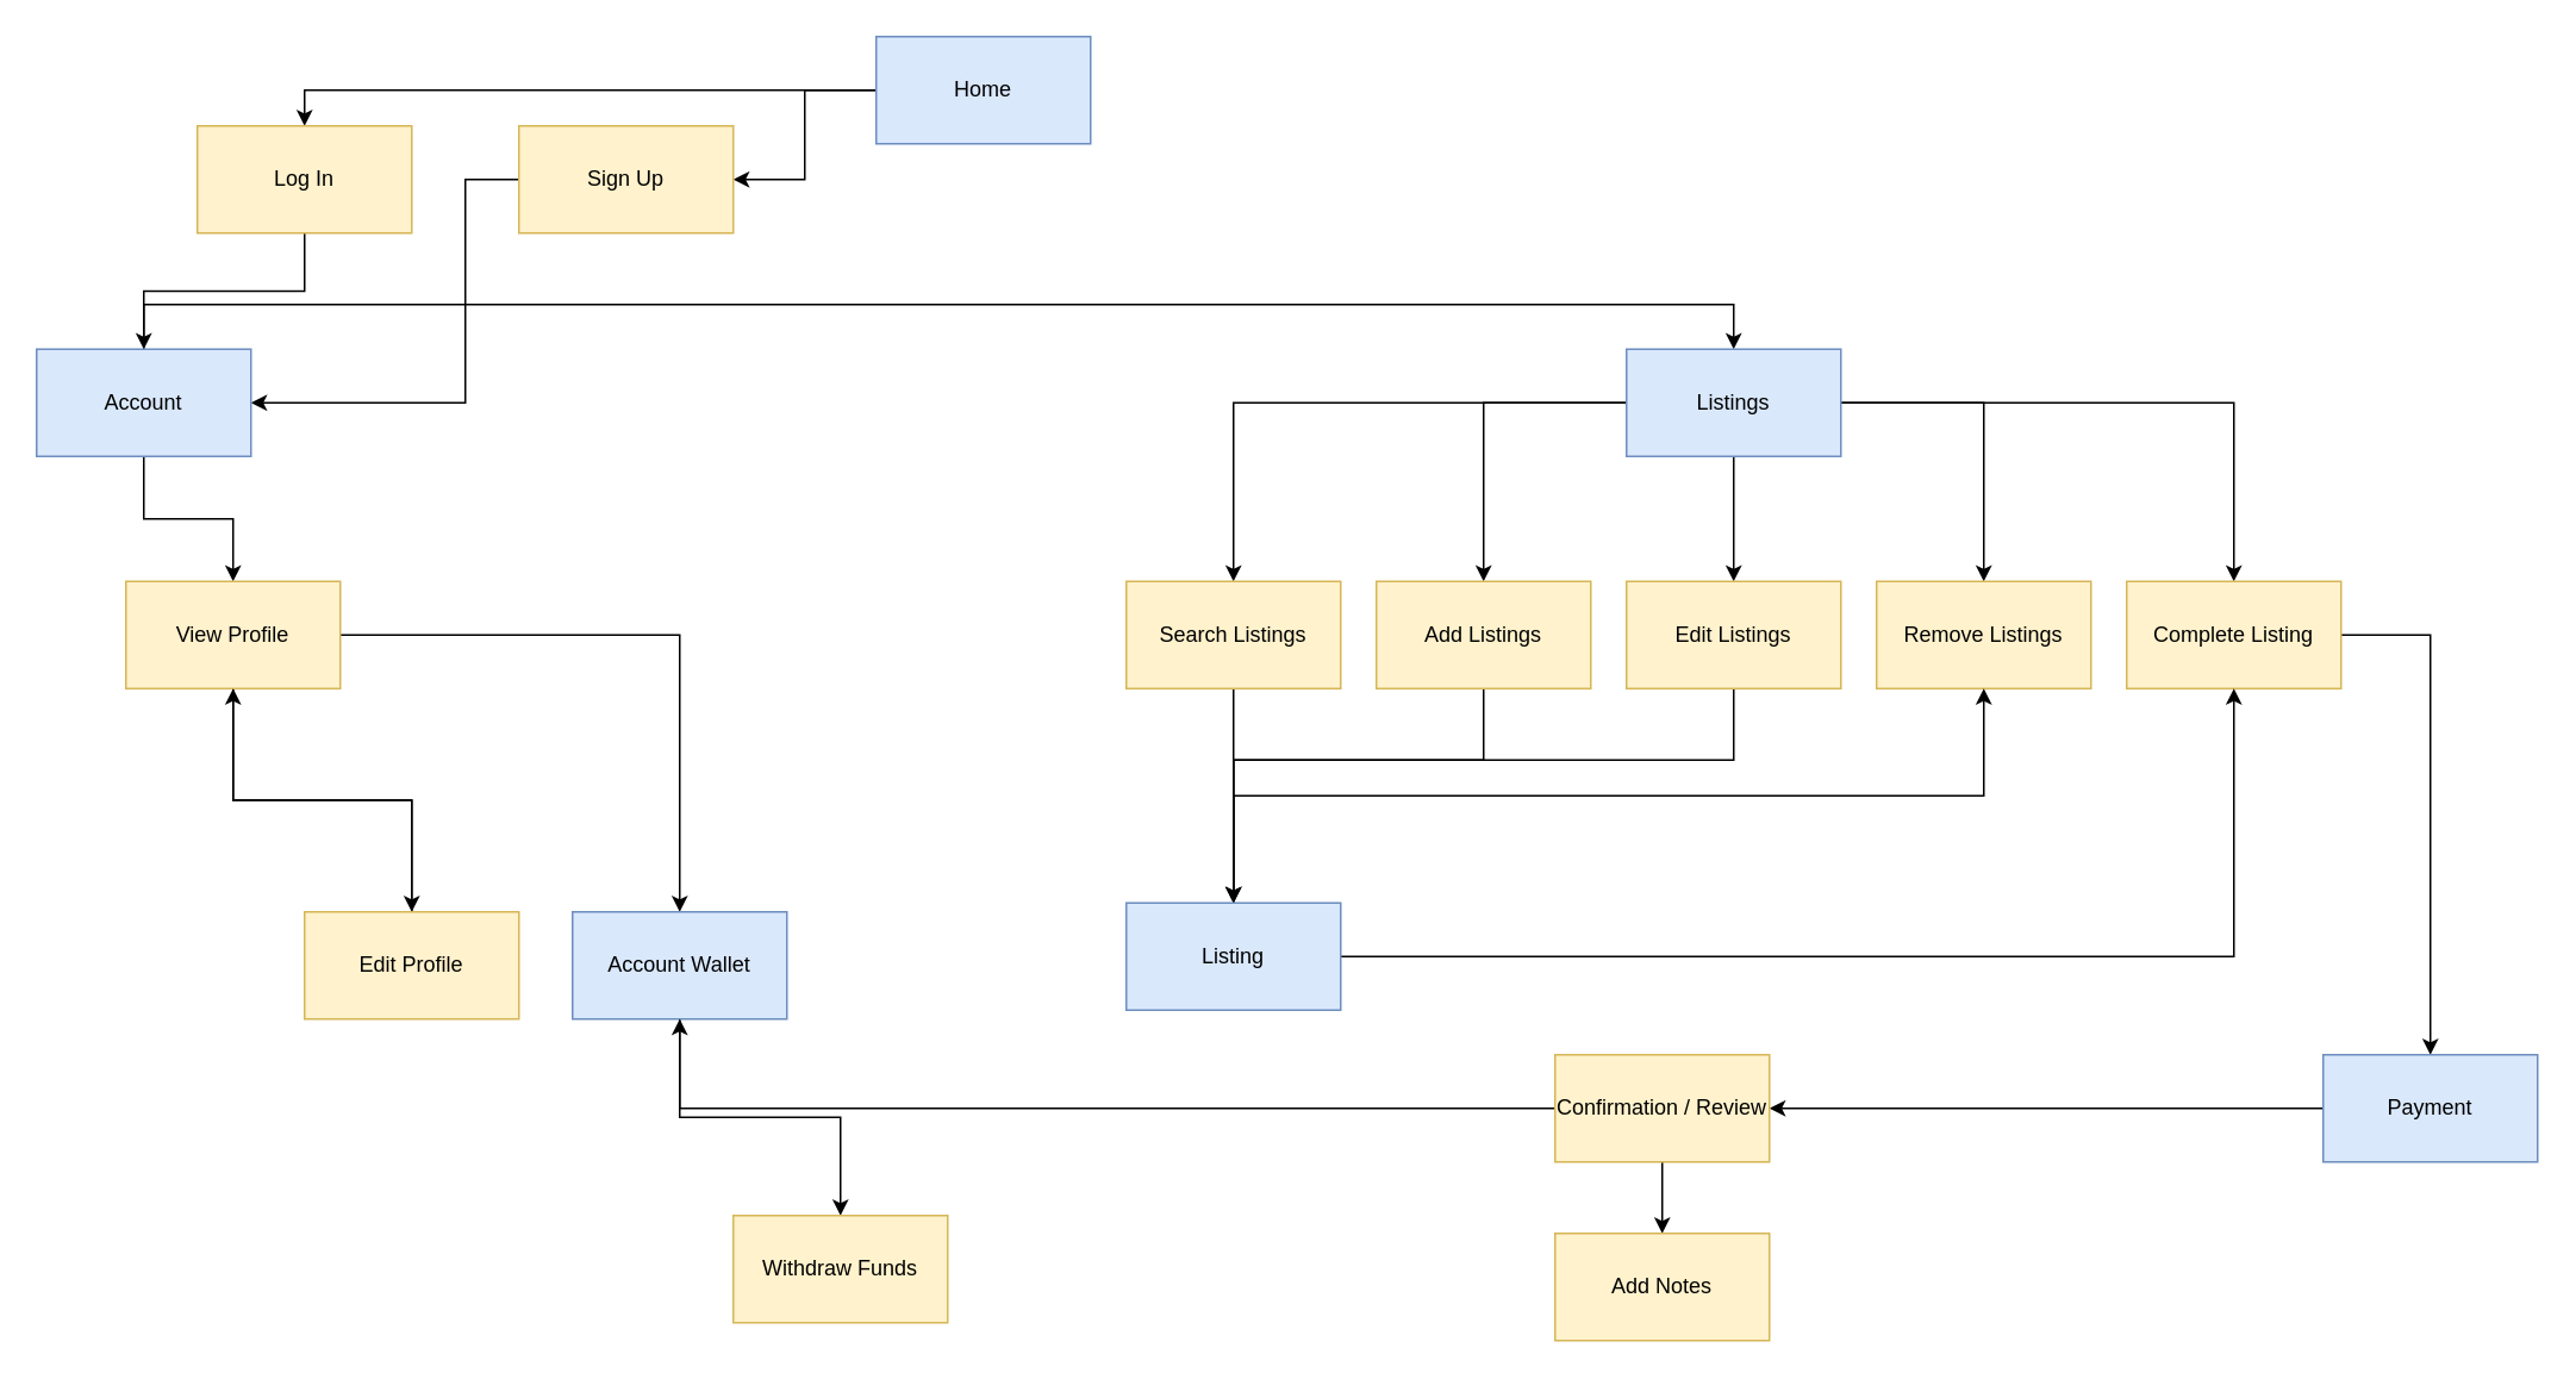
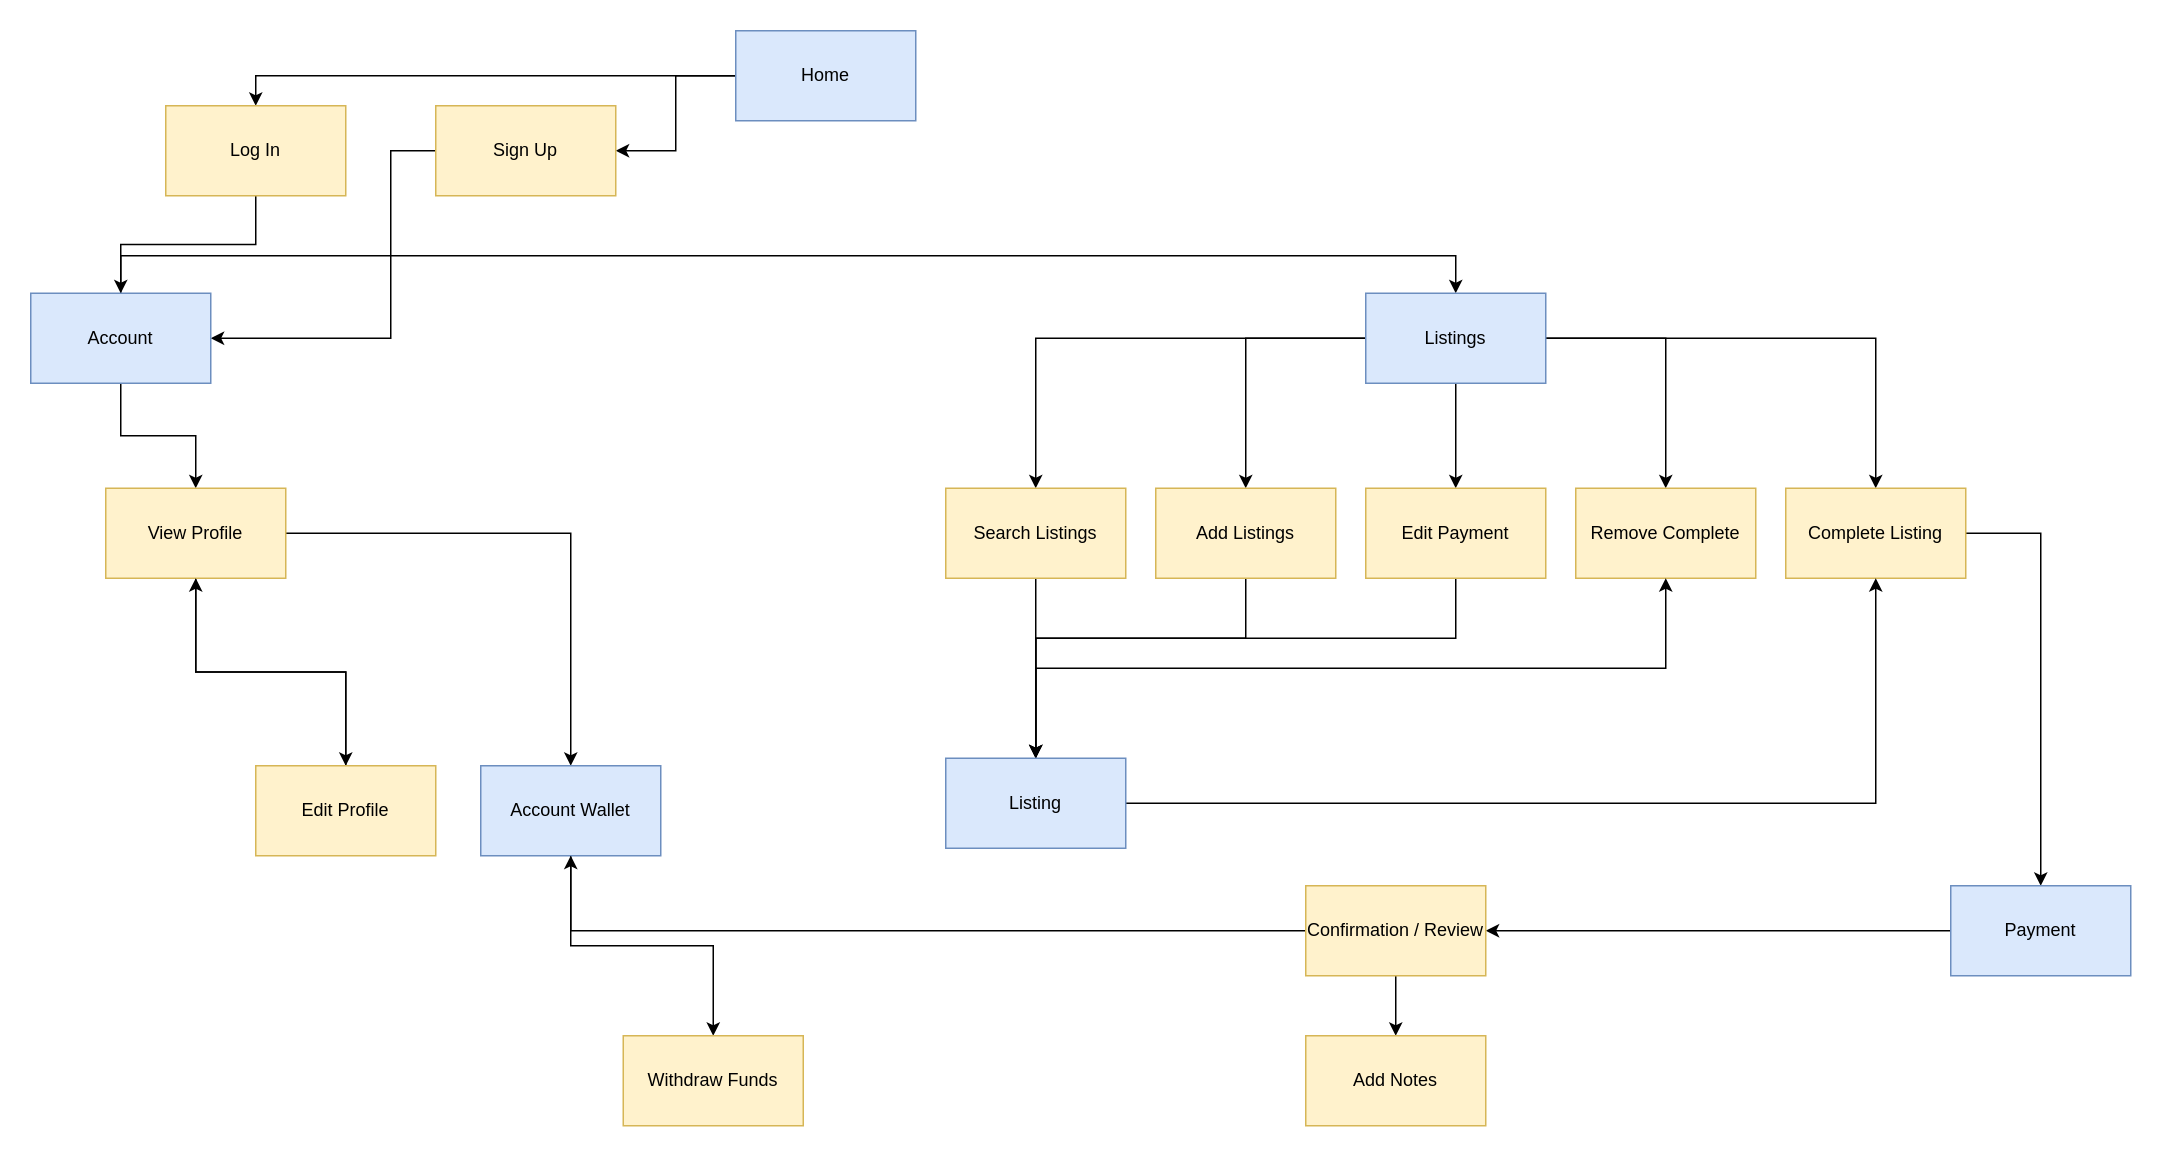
- <mxCell id="26" value="Edit Listings" style="rounded=0;whiteSpace=wrap;html=1;fillColor=#fff2cc;strokeColor=#d6b656;" vertex="1" parent="1"><mxGeometry x="910" y="325" width="120" height="60" as="geometry" /></mxCell>
+ <mxCell id="26" value="Edit Payment" style="rounded=0;whiteSpace=wrap;html=1;fillColor=#fff2cc;strokeColor=#d6b656;" vertex="1" parent="1"><mxGeometry x="910" y="325" width="120" height="60" as="geometry" /></mxCell>
- <mxCell id="27" value="Remove Listings" style="rounded=0;whiteSpace=wrap;html=1;fillColor=#fff2cc;strokeColor=#d6b656;" vertex="1" parent="1"><mxGeometry x="1050" y="325" width="120" height="60" as="geometry" /></mxCell>
+ <mxCell id="27" value="Remove Complete" style="rounded=0;whiteSpace=wrap;html=1;fillColor=#fff2cc;strokeColor=#d6b656;" vertex="1" parent="1"><mxGeometry x="1050" y="325" width="120" height="60" as="geometry" /></mxCell>
- <mxCell id="34" value="Withdraw Funds" style="rounded=0;whiteSpace=wrap;html=1;fillColor=#fff2cc;strokeColor=#d6b656;" vertex="1" parent="1"><mxGeometry x="410" y="680" width="120" height="60" as="geometry" /></mxCell>
+ <mxCell id="34" value="Withdraw Funds" style="rounded=0;whiteSpace=wrap;html=1;fillColor=#fff2cc;strokeColor=#d6b656;" vertex="1" parent="1"><mxGeometry x="415" y="690" width="120" height="60" as="geometry" /></mxCell>
